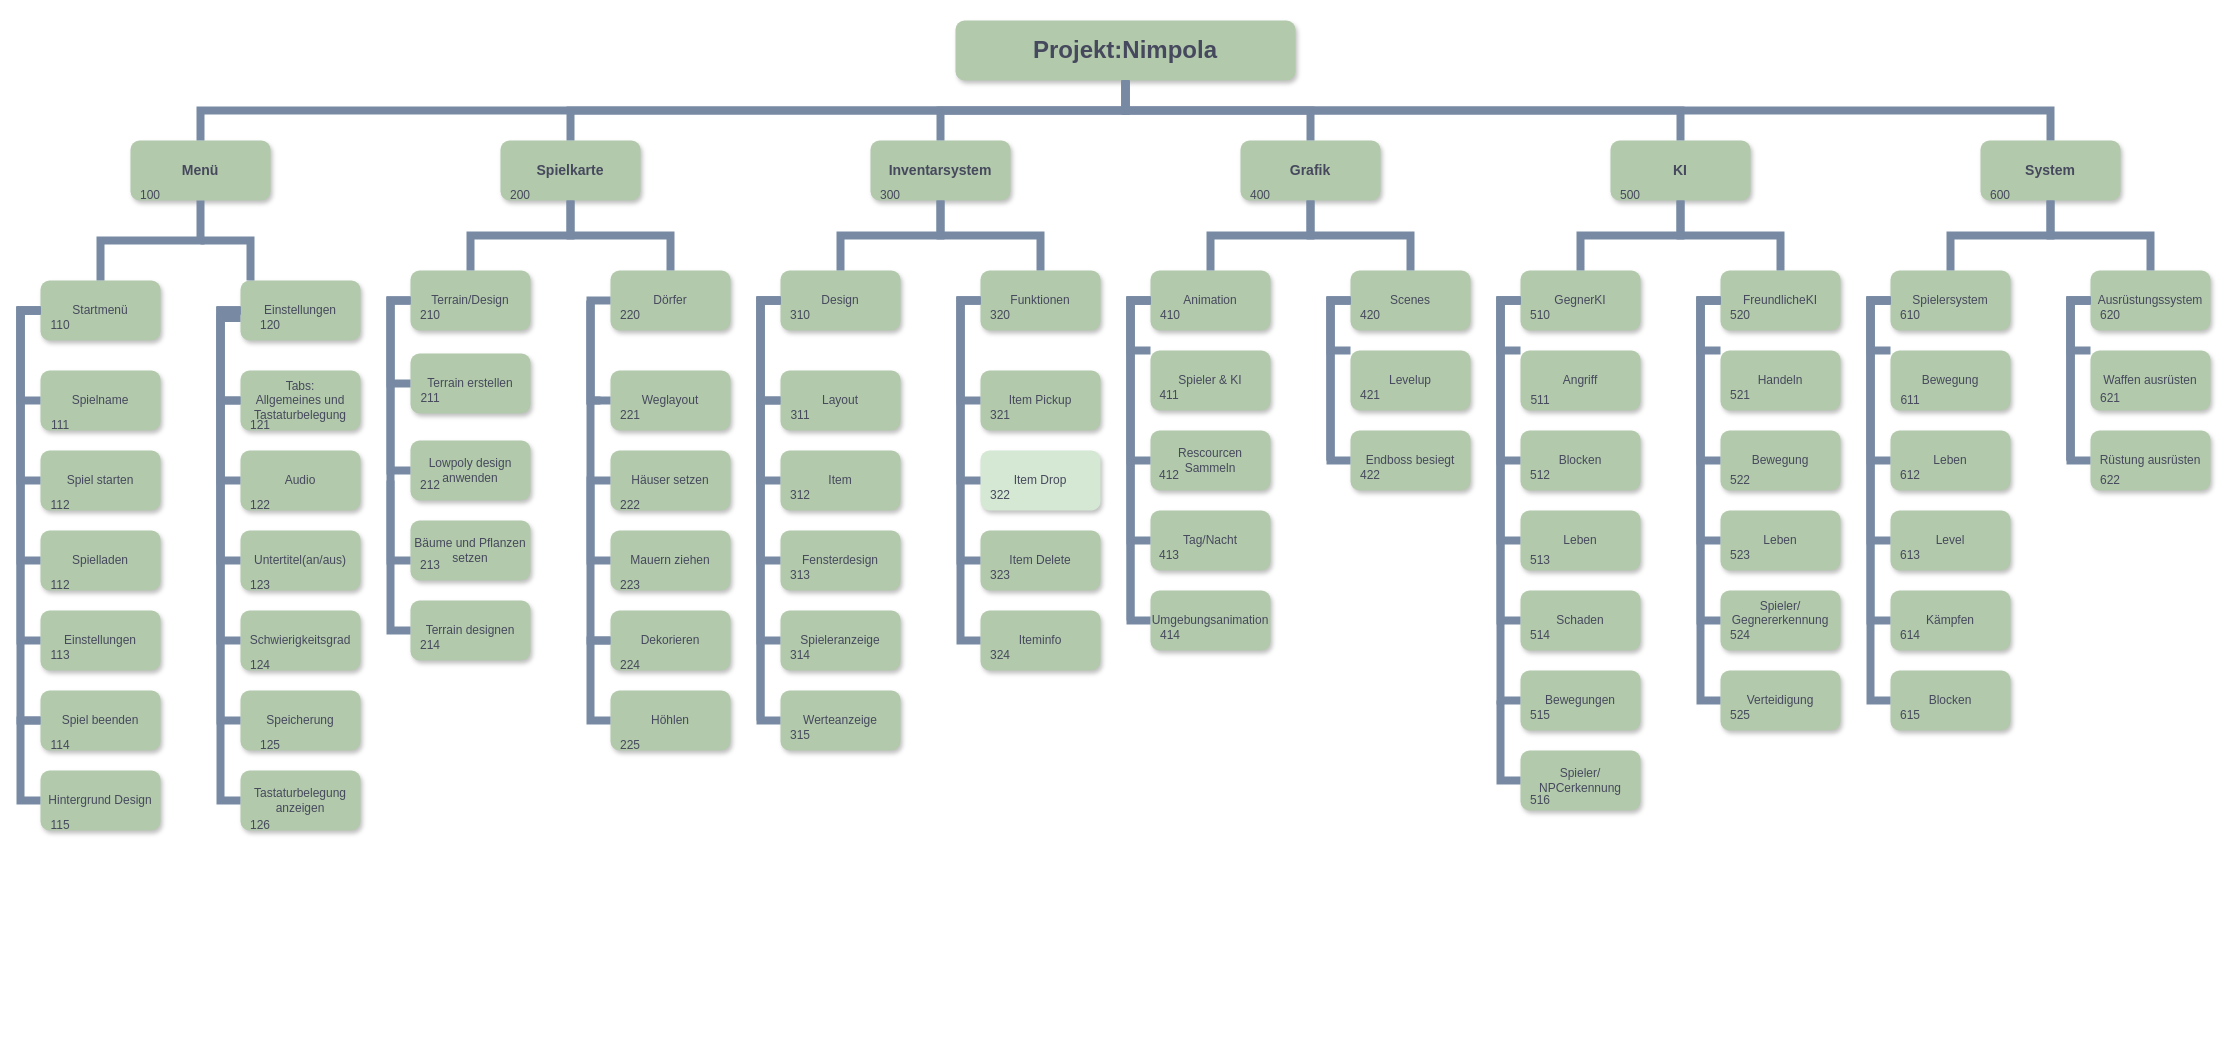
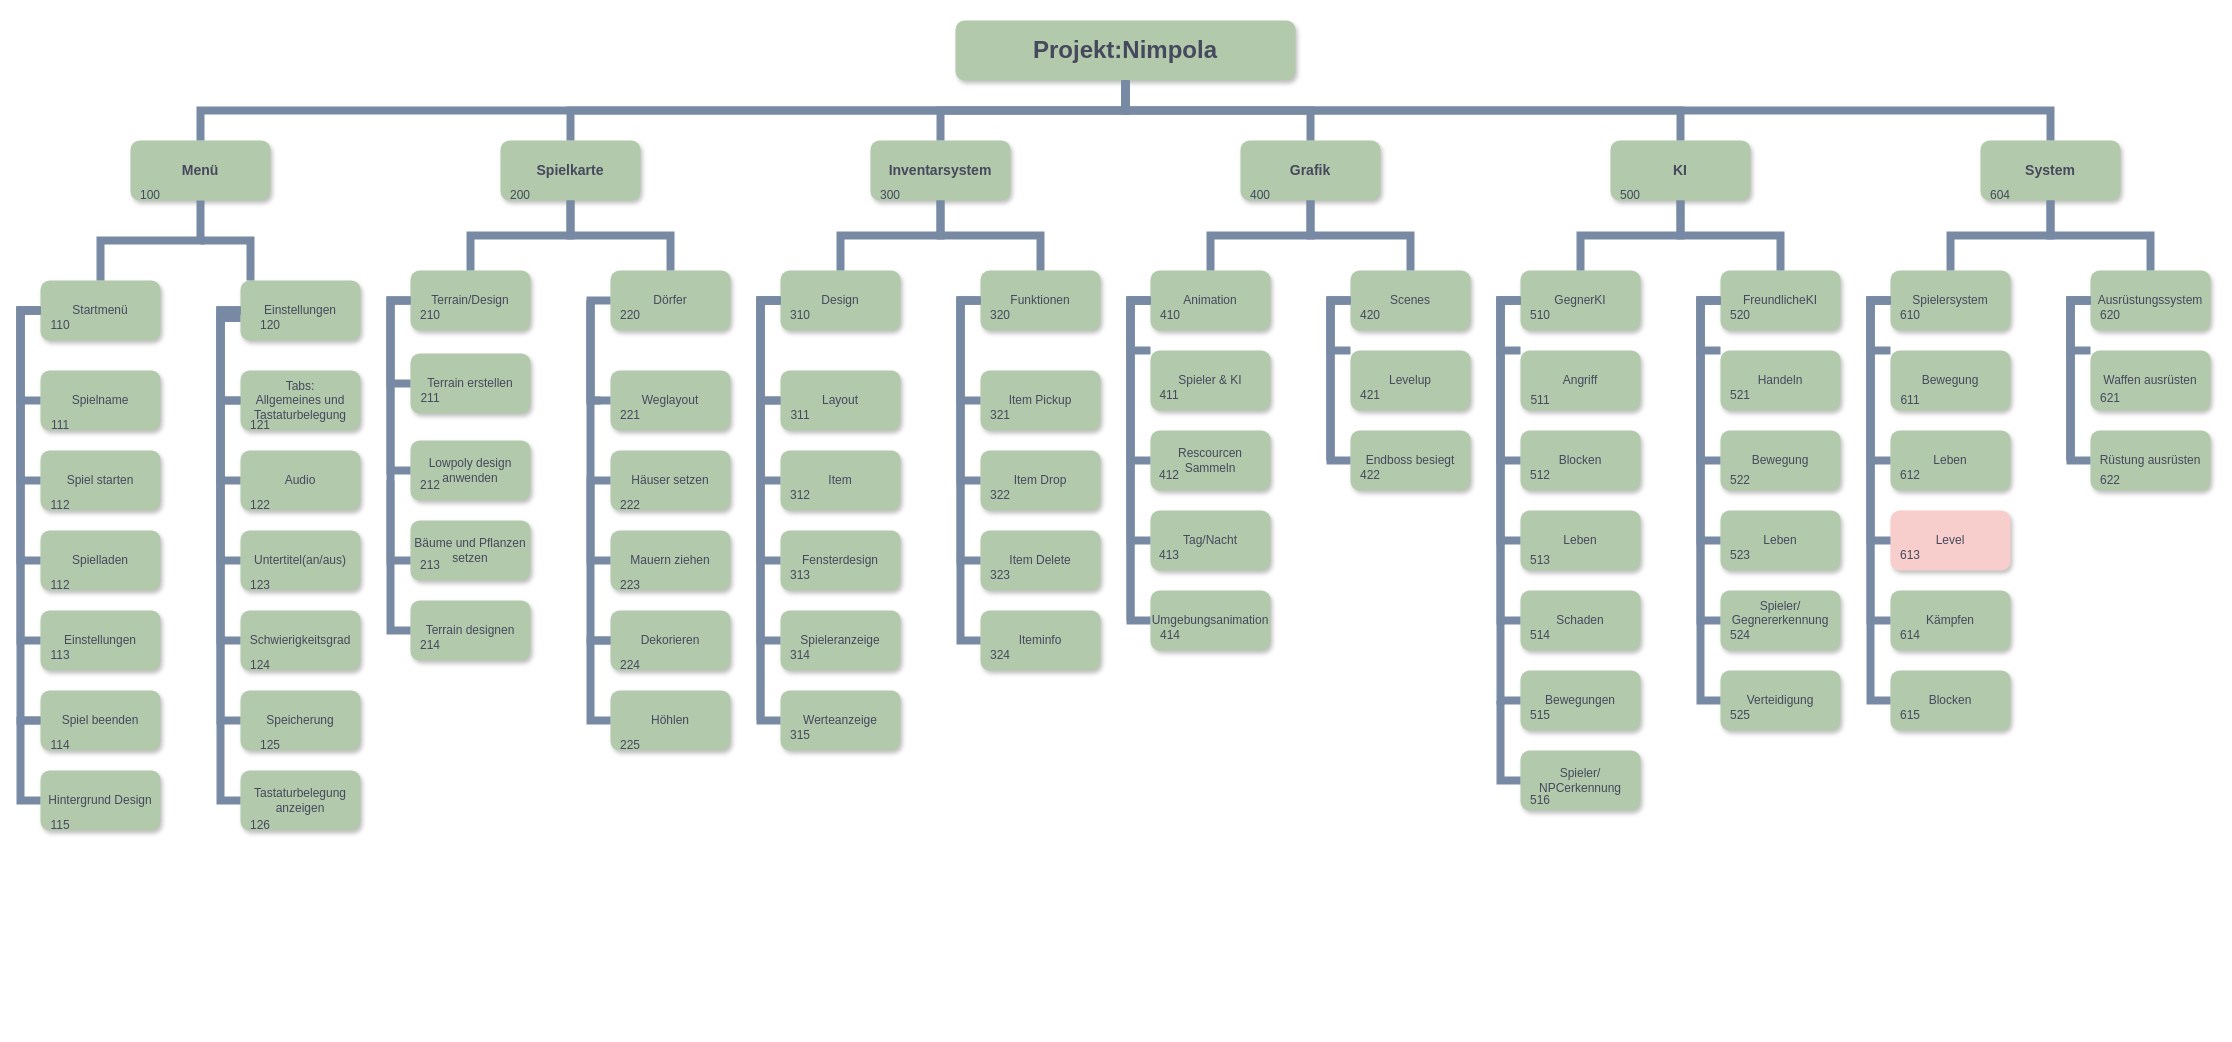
- <mxCell id="168" value="600" style="text;html=1;strokeColor=none;fillColor=none;align=center;verticalAlign=middle;whiteSpace=wrap;rounded=0;fontColor=#46495D;" parent="1" vertex="1"><mxGeometry x="1970" y="180" width="60" height="30" as="geometry" /></mxCell>
+ <mxCell id="168" value="604" style="text;html=1;strokeColor=none;fillColor=none;align=center;verticalAlign=middle;whiteSpace=wrap;rounded=0;fontColor=#46495D;" parent="1" vertex="1"><mxGeometry x="1970" y="180" width="60" height="30" as="geometry" /></mxCell>
- <mxCell id="52" value="Item Drop" style="whiteSpace=wrap;rounded=1;fillColor=#d5e8d4;strokeColor=none;shadow=1;fontColor=#46495D;fontStyle=0;labelBackgroundColor=none;" parent="1" vertex="1"><mxGeometry x="980" y="450" width="120" height="60" as="geometry" /></mxCell>
+ <mxCell id="52" value="Item Drop" style="whiteSpace=wrap;rounded=1;fillColor=#B2C9AB;strokeColor=none;shadow=1;fontColor=#46495D;fontStyle=0;labelBackgroundColor=none;" parent="1" vertex="1"><mxGeometry x="980" y="450" width="120" height="60" as="geometry" /></mxCell>
- <mxCell id="107" value="Level" style="whiteSpace=wrap;rounded=1;fillColor=#B2C9AB;strokeColor=none;shadow=1;fontColor=#46495D;fontStyle=0;labelBackgroundColor=none;" parent="1" vertex="1"><mxGeometry x="1890" y="510" width="120" height="60" as="geometry" /></mxCell>
+ <mxCell id="107" value="Level" style="whiteSpace=wrap;rounded=1;fillColor=#f8cecc;strokeColor=none;shadow=1;fontColor=#46495D;fontStyle=0;labelBackgroundColor=none;" parent="1" vertex="1"><mxGeometry x="1890" y="510" width="120" height="60" as="geometry" /></mxCell>
